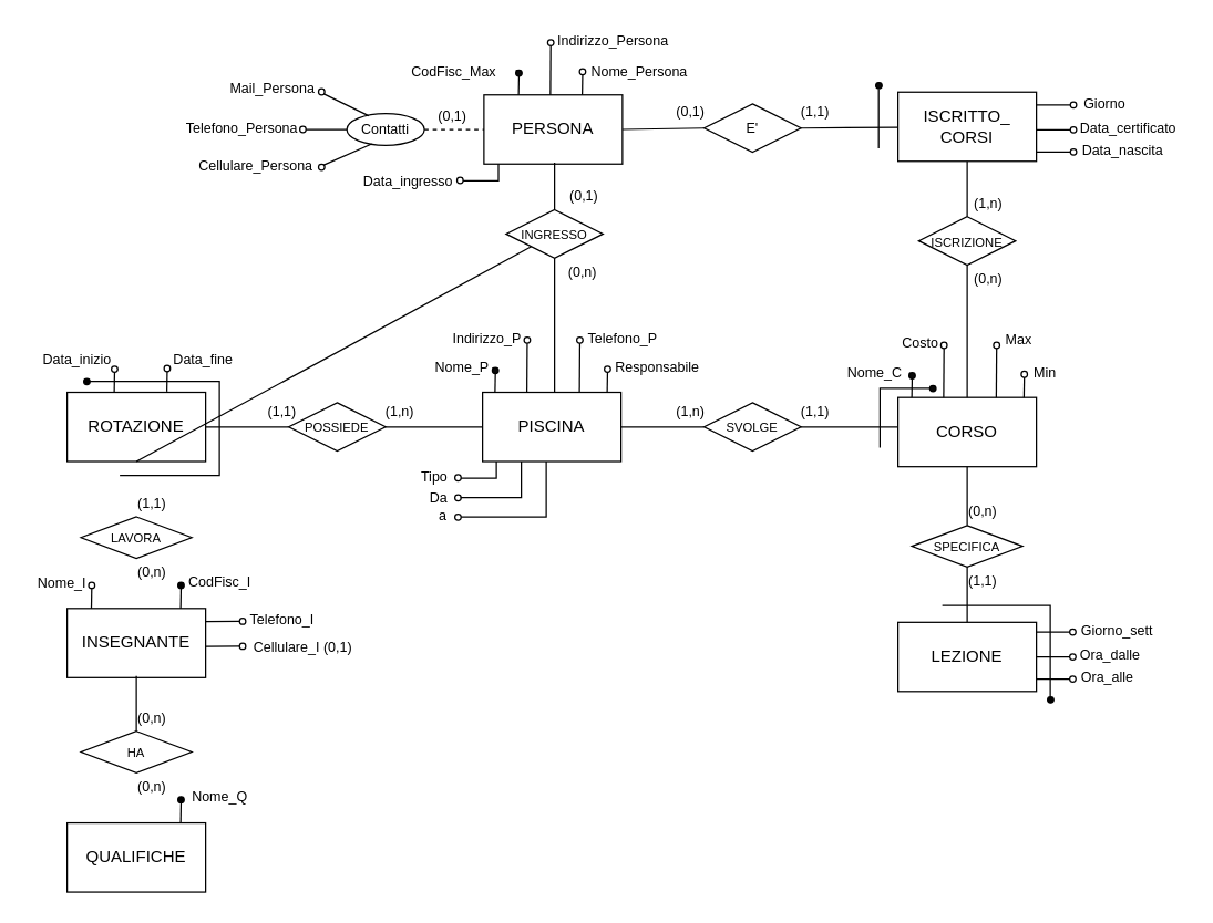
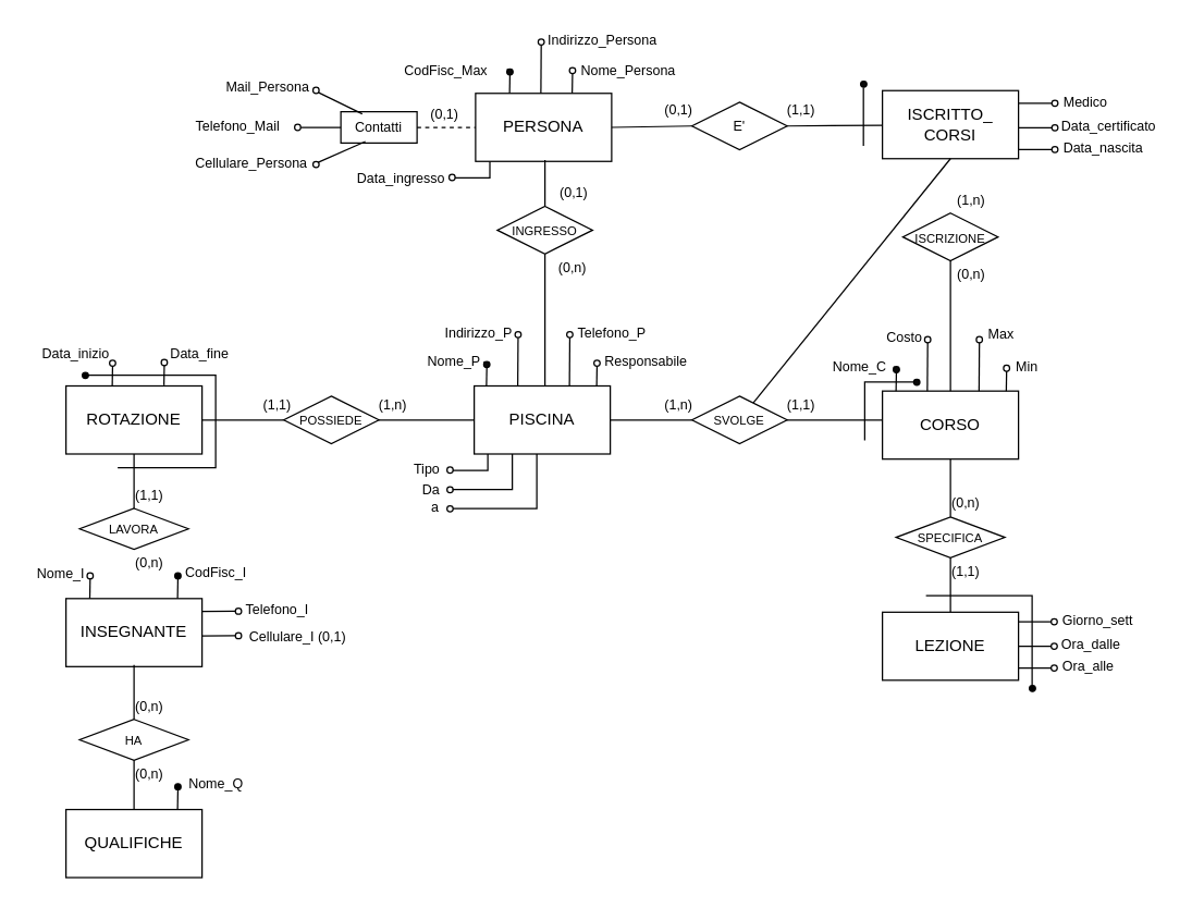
- <mxCell id="120" value="Giorno" style="text;html=1;align=center;verticalAlign=middle;resizable=0;points=[];autosize=1;fontSize=10;" parent="1" vertex="1"><mxGeometry x="775" y="65" width="44" height="18" as="geometry" /></mxCell>
+ <mxCell id="120" value="Medico" style="text;html=1;align=center;verticalAlign=middle;resizable=0;points=[];autosize=1;fontSize=10;" parent="1" vertex="1"><mxGeometry x="775" y="65" width="44" height="18" as="geometry" /></mxCell>
- <mxCell id="116" value="&lt;span style=&quot;font-size: 10px;&quot;&gt;Telefono_Persona&lt;br style=&quot;font-size: 10px;&quot;&gt;&lt;/span&gt;" style="text;html=1;align=center;verticalAlign=middle;resizable=0;points=[];autosize=1;fontSize=10;" parent="1" vertex="1"><mxGeometry x="128" y="83" width="92" height="18" as="geometry" /></mxCell>
+ <mxCell id="116" value="&lt;span style=&quot;font-size: 10px;&quot;&gt;Telefono_Mail&lt;br style=&quot;font-size: 10px;&quot;&gt;&lt;/span&gt;" style="text;html=1;align=center;verticalAlign=middle;resizable=0;points=[];autosize=1;fontSize=10;" parent="1" vertex="1"><mxGeometry x="128" y="83" width="92" height="18" as="geometry" /></mxCell>
- <mxCell id="107" value="Contatti" style="ellipse;whiteSpace=wrap;html=1;align=center;fillColor=#FFFFFF;fontSize=10;" parent="1" vertex="1"><mxGeometry x="250" y="81.5" width="56" height="23" as="geometry" /></mxCell>
+ <mxCell id="107" value="Contatti" style="whiteSpace=wrap;html=1;align=center;fillColor=#FFFFFF;fontSize=10;rounded=0;" parent="1" vertex="1"><mxGeometry x="250" y="81.5" width="56" height="23" as="geometry" /></mxCell>
- <mxCell id="33" value="" style="endArrow=none;html=1;rounded=0;strokeWidth=1;entryX=0.5;entryY=0;entryDx=0;entryDy=0;exitX=0.5;exitY=1;exitDx=0;exitDy=0;" parent="1" source="26" target="29" edge="1"><mxGeometry relative="1" as="geometry"><mxPoint x="114" y="526" as="sourcePoint" /><mxPoint x="274" y="526" as="targetPoint" /></mxGeometry></mxCell>
+ <mxCell id="33" value="" style="endArrow=none;html=1;rounded=0;strokeWidth=1;exitX=0.5;exitY=1;exitDx=0;exitDy=0;" parent="1" source="26" target="23" edge="1"><mxGeometry relative="1" as="geometry"><mxPoint x="114" y="526" as="sourcePoint" /><mxPoint x="274" y="526" as="targetPoint" /></mxGeometry></mxCell>
- <mxCell id="5" value="" style="endArrow=none;html=1;rounded=0;strokeWidth=1;exitX=0.5;exitY=1;exitDx=0;exitDy=0;" parent="1" source="3" target="28" edge="1"><mxGeometry relative="1" as="geometry"><mxPoint x="48" y="433" as="sourcePoint" /><mxPoint x="88" y="433" as="targetPoint" /></mxGeometry></mxCell>
+ <mxCell id="5" value="" style="endArrow=none;html=1;rounded=0;strokeWidth=1;exitX=0.5;exitY=1;exitDx=0;exitDy=0;entryX=0.5;entryY=0;entryDx=0;entryDy=0;" parent="1" source="3" target="4" edge="1"><mxGeometry relative="1" as="geometry"><mxPoint x="48" y="433" as="sourcePoint" /><mxPoint x="88" y="433" as="targetPoint" /></mxGeometry></mxCell>
+ <mxCell id="150" value="" style="endArrow=none;html=1;rounded=0;strokeWidth=1;entryX=0.5;entryY=1;entryDx=0;entryDy=0;" edge="1" source="149" target="147" parent="1"><mxGeometry relative="1" as="geometry"><mxPoint x="48" y="658" as="sourcePoint" /><mxPoint x="208" y="658" as="targetPoint" /></mxGeometry></mxCell>
